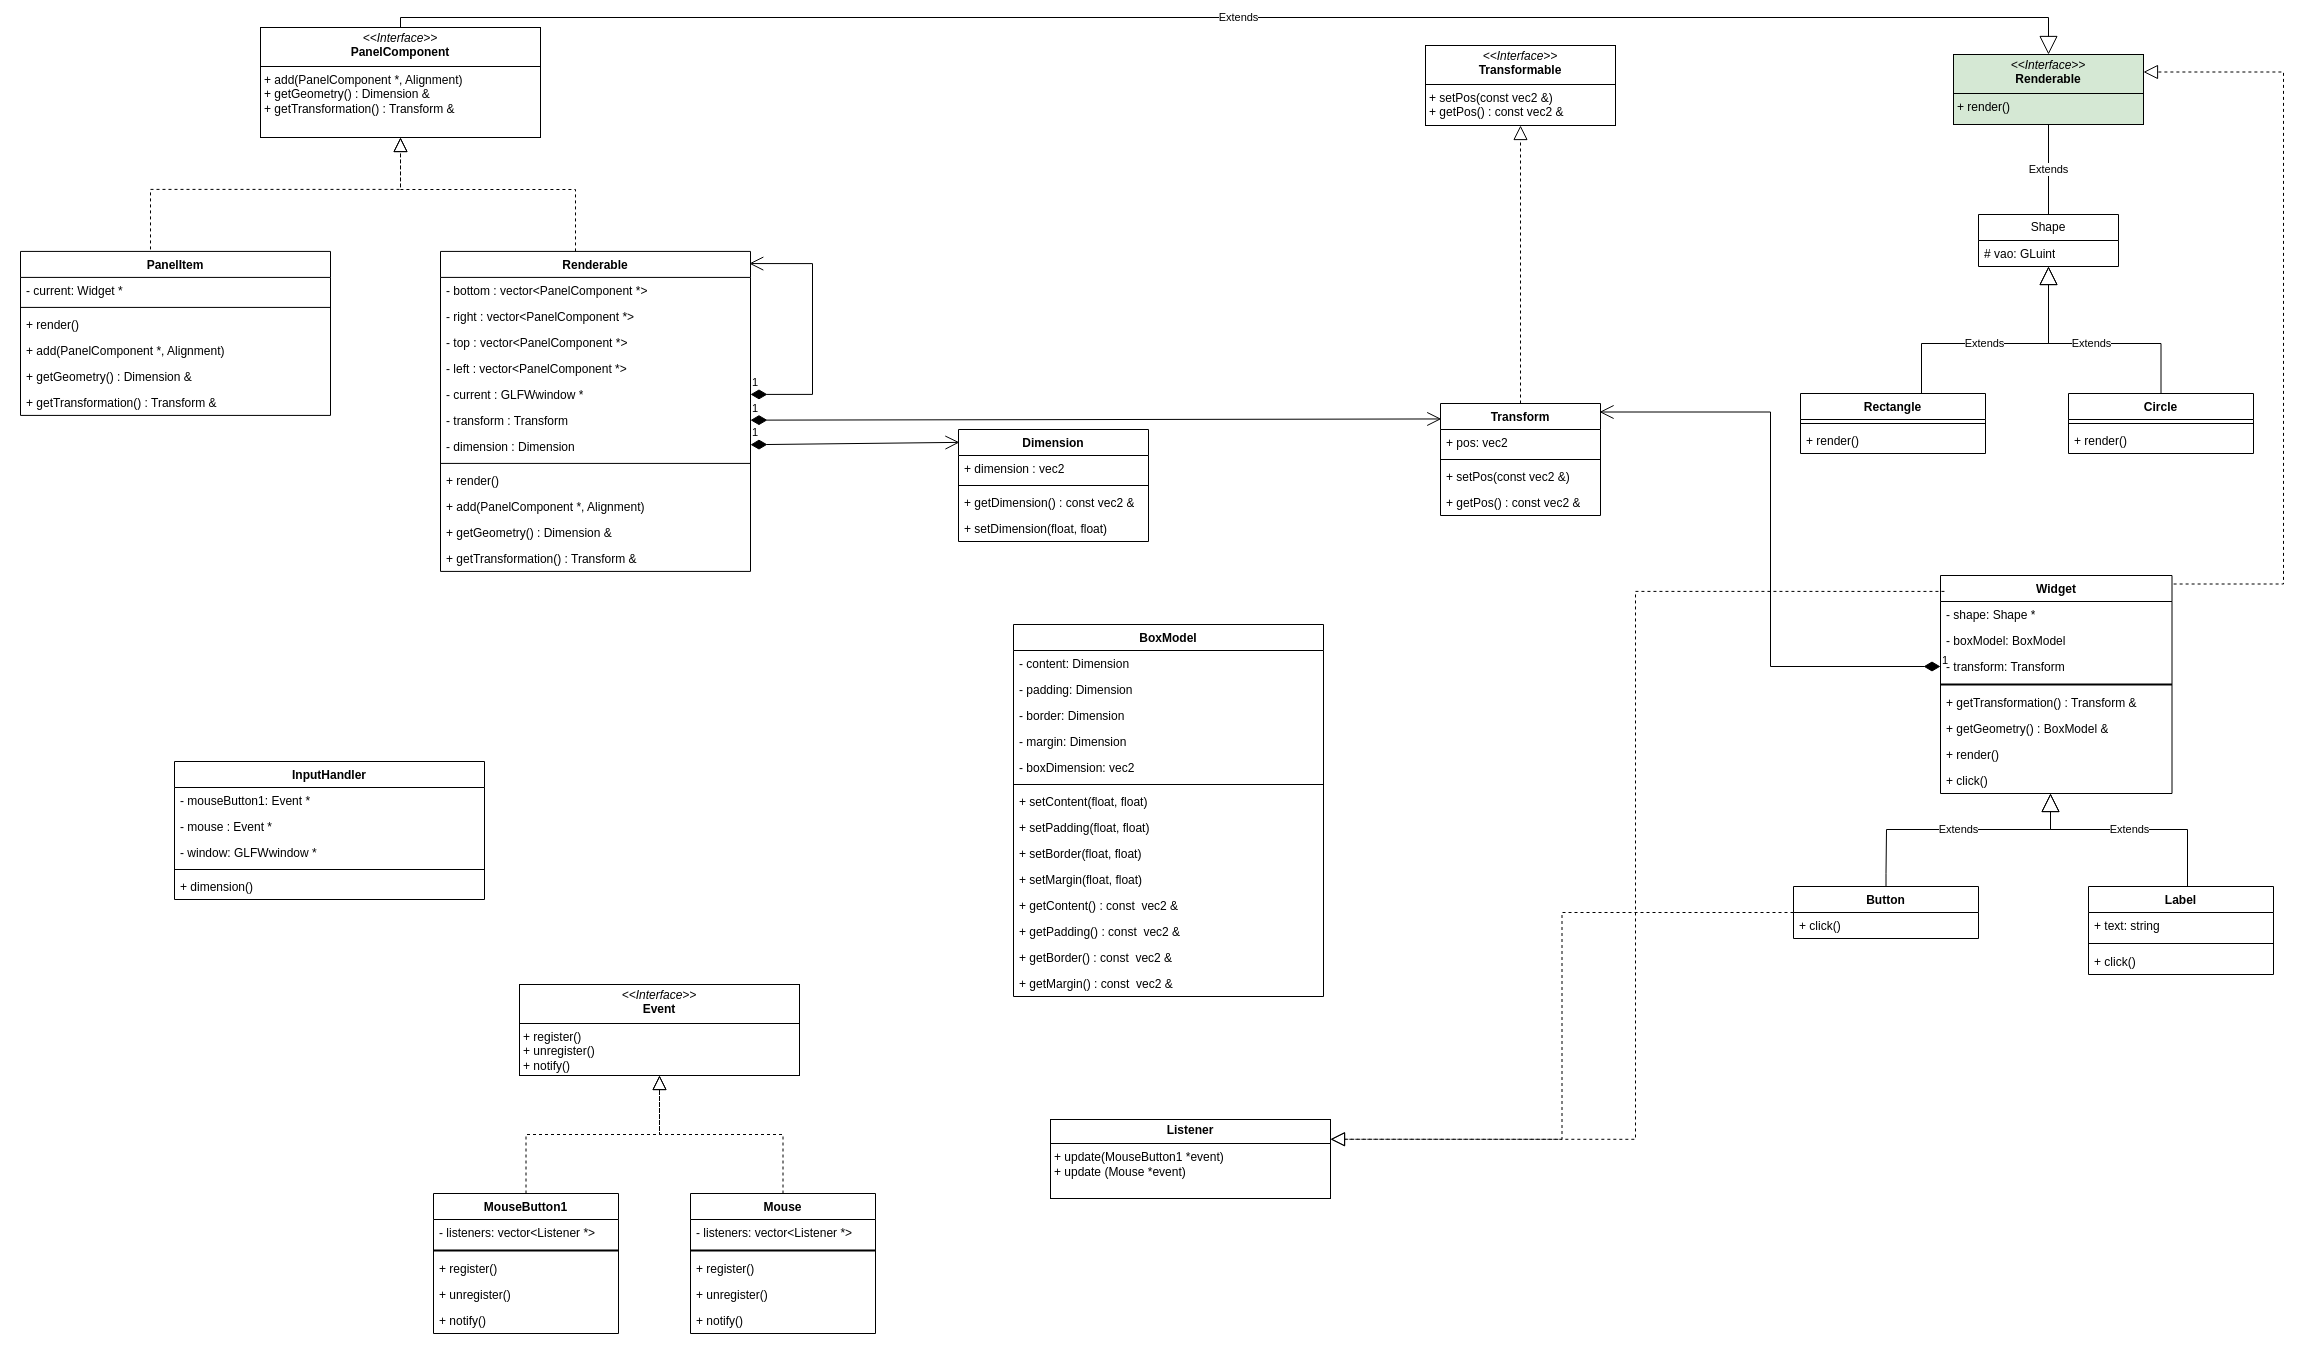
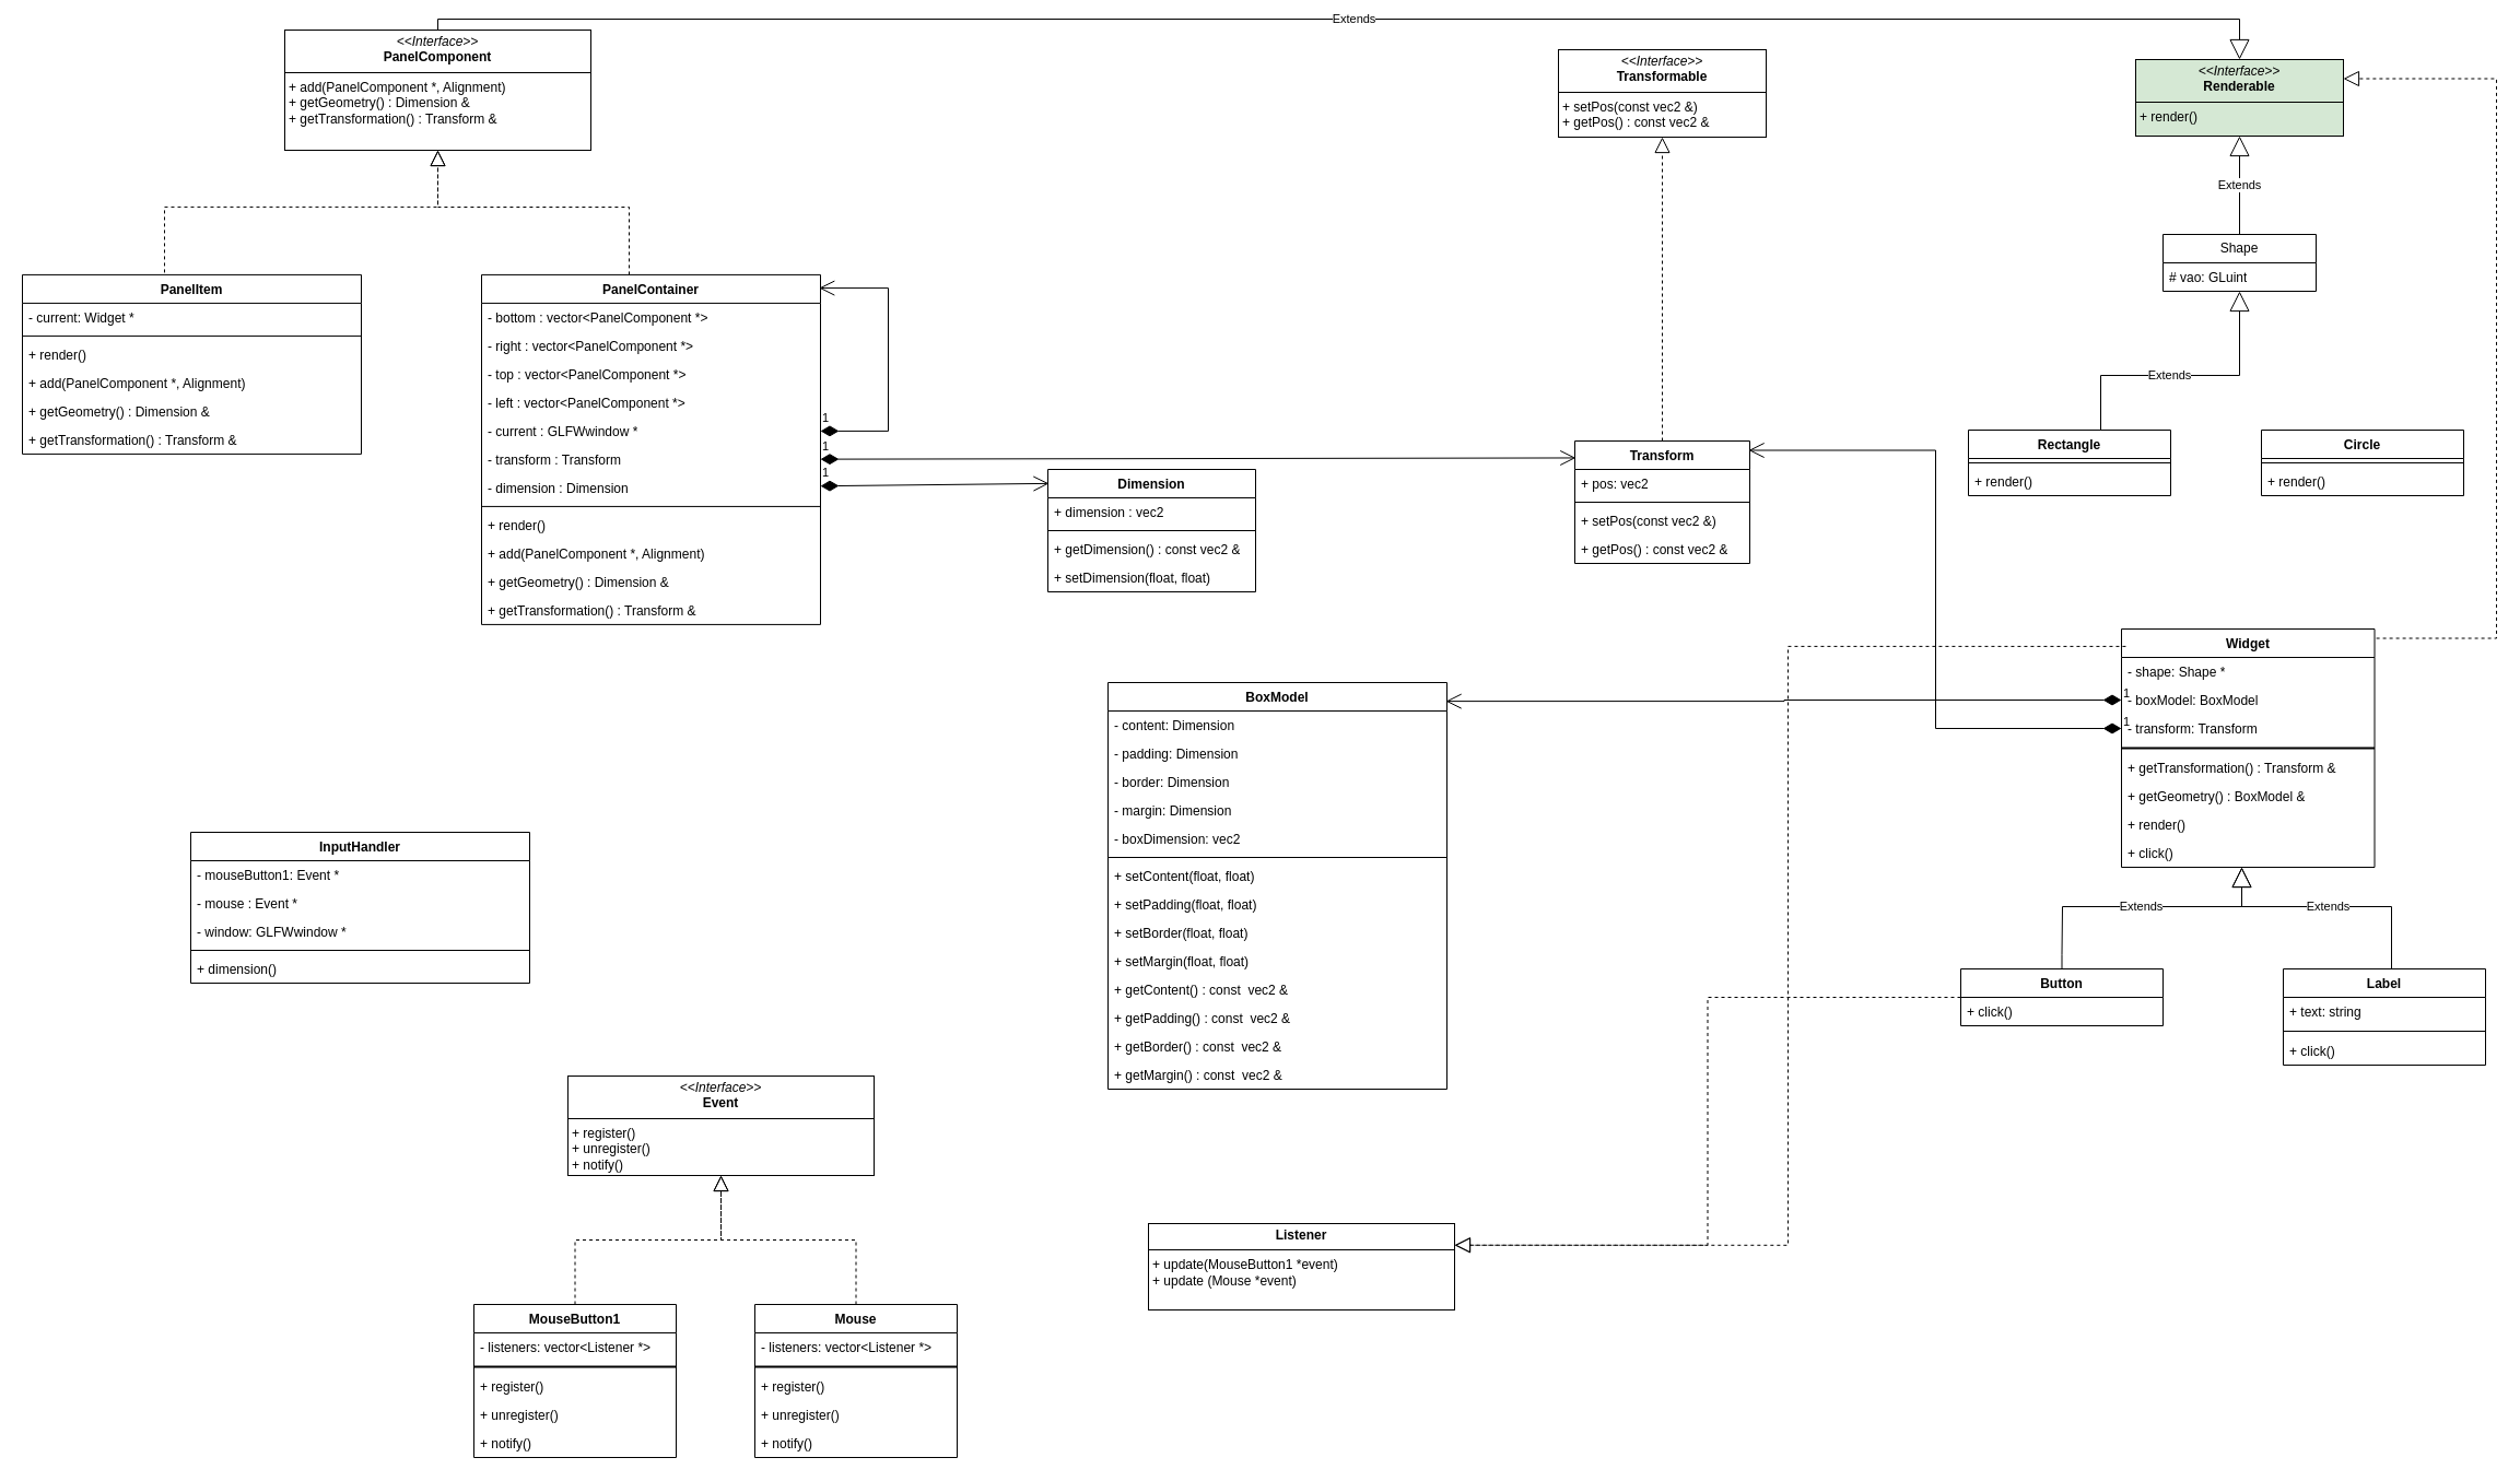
- <mxCell id="6" value="Extends" style="endArrow=none;endSize=16;endFill=0;html=1;rounded=0;entryX=0.5;entryY=1;entryDx=0;entryDy=0;exitX=0.5;exitY=0;exitDx=0;exitDy=0;" parent="1" source="4" target="2" edge="1"><mxGeometry width="160" relative="1" as="geometry"><mxPoint x="1993" y="207" as="sourcePoint" /><mxPoint x="2153" y="207" as="targetPoint" /></mxGeometry></mxCell>
+ <mxCell id="6" value="Extends" style="endArrow=block;endSize=16;endFill=0;html=1;rounded=0;entryX=0.5;entryY=1;entryDx=0;entryDy=0;exitX=0.5;exitY=0;exitDx=0;exitDy=0;" parent="1" source="4" target="2" edge="1"><mxGeometry width="160" relative="1" as="geometry"><mxPoint x="1993" y="207" as="sourcePoint" /><mxPoint x="2153" y="207" as="targetPoint" /></mxGeometry></mxCell>
- <mxCell id="24" value="Renderable" style="swimlane;fontStyle=1;align=center;verticalAlign=top;childLayout=stackLayout;horizontal=1;startSize=26;horizontalStack=0;resizeParent=1;resizeParentMax=0;resizeLast=0;collapsible=1;marginBottom=0;whiteSpace=wrap;html=1;" parent="1" vertex="1"><mxGeometry x="440" y="243.91" width="310" height="320" as="geometry" /></mxCell>
+ <mxCell id="24" value="PanelContainer" style="swimlane;fontStyle=1;align=center;verticalAlign=top;childLayout=stackLayout;horizontal=1;startSize=26;horizontalStack=0;resizeParent=1;resizeParentMax=0;resizeLast=0;collapsible=1;marginBottom=0;whiteSpace=wrap;html=1;" parent="1" vertex="1"><mxGeometry x="440" y="243.91" width="310" height="320" as="geometry" /></mxCell>
- <mxCell id="51" value="Extends" style="endArrow=block;endSize=16;endFill=0;html=1;rounded=0;strokeColor=default;align=center;verticalAlign=middle;fontFamily=Helvetica;fontSize=11;fontColor=default;labelBackgroundColor=default;edgeStyle=orthogonalEdgeStyle;exitX=0.5;exitY=0;exitDx=0;exitDy=0;" parent="1" source="48" target="5" edge="1"><mxGeometry width="160" relative="1" as="geometry"><mxPoint x="2012" y="402" as="sourcePoint" /><mxPoint x="2048" y="285" as="targetPoint" /><Array as="points"><mxPoint x="2160" y="386" /><mxPoint x="2160" y="336" /><mxPoint x="2048" y="336" /></Array></mxGeometry></mxCell>
+ <mxCell id="90" value="1" style="endArrow=open;html=1;endSize=12;startArrow=diamondThin;startSize=14;startFill=1;edgeStyle=orthogonalEdgeStyle;align=left;verticalAlign=bottom;rounded=0;entryX=0.997;entryY=0.046;entryDx=0;entryDy=0;entryPerimeter=0;" edge="1" parent="1" source="75" target="52"><mxGeometry x="-1" y="3" relative="1" as="geometry"><mxPoint x="1595" y="632" as="sourcePoint" /><mxPoint x="1755" y="632" as="targetPoint" /></mxGeometry></mxCell>
